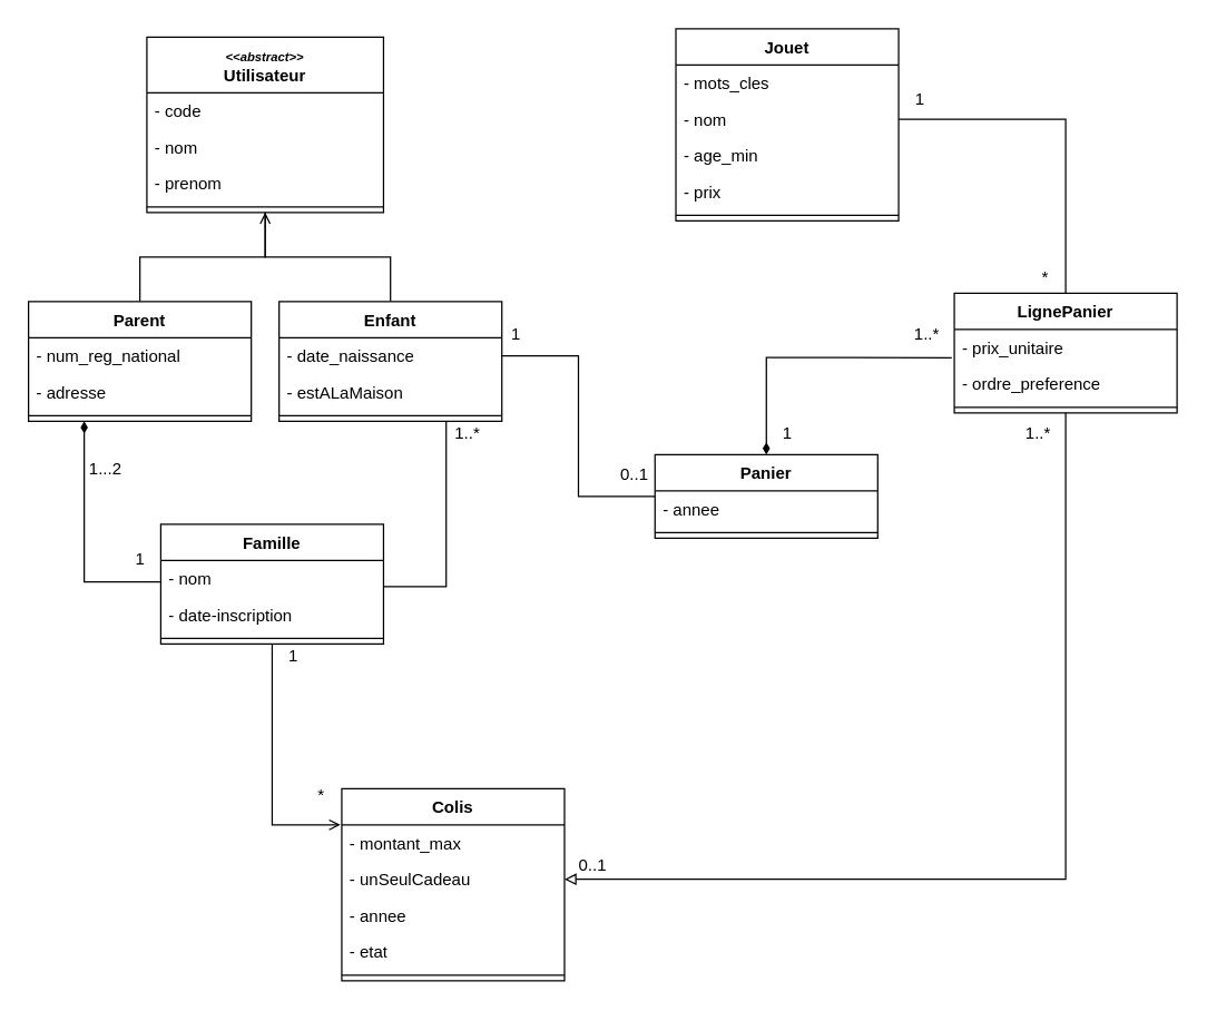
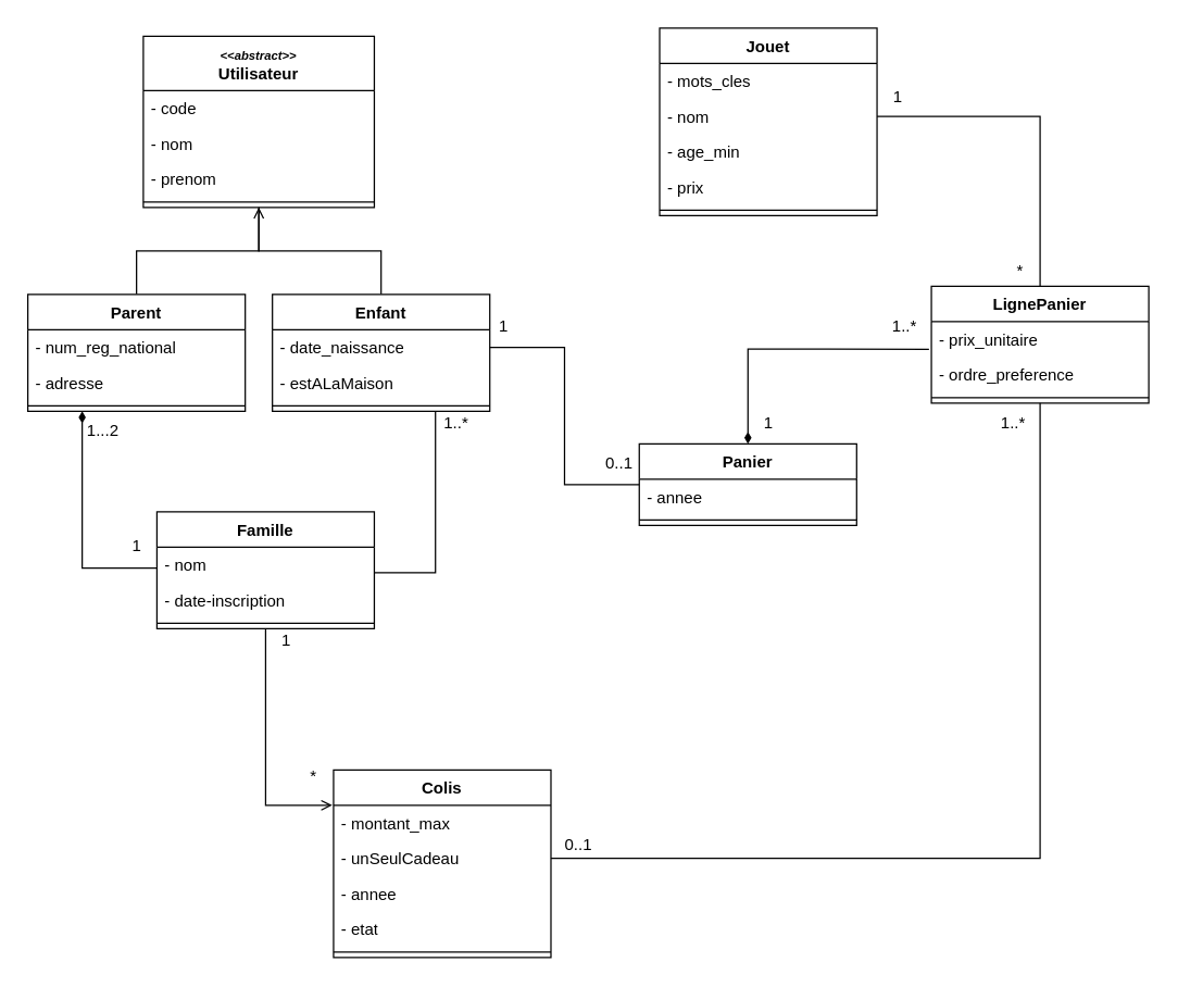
- <mxCell id="24" value="1...2" style="text;html=1;align=center;verticalAlign=middle;resizable=0;points=[];autosize=1;strokeColor=none;fillColor=none;" vertex="1" parent="1"><mxGeometry x="50" y="322" width="50" height="30" as="geometry" /></mxCell>
+ <mxCell id="24" value="1...2" style="text;html=1;align=center;verticalAlign=middle;resizable=0;points=[];autosize=1;strokeColor=none;fillColor=none;" vertex="1" parent="1"><mxGeometry x="50" y="302" width="50" height="30" as="geometry" /></mxCell>
- <mxCell id="45" style="edgeStyle=orthogonalEdgeStyle;rounded=0;orthogonalLoop=1;jettySize=auto;html=1;exitX=0.5;exitY=1;exitDx=0;exitDy=0;entryX=1;entryY=0.5;entryDx=0;entryDy=0;endArrow=block;endFill=0;" edge="1" parent="1" source="46" target="29"><mxGeometry relative="1" as="geometry" /></mxCell>
+ <mxCell id="45" style="edgeStyle=orthogonalEdgeStyle;rounded=0;orthogonalLoop=1;jettySize=auto;html=1;exitX=0.5;exitY=1;exitDx=0;exitDy=0;entryX=1;entryY=0.5;entryDx=0;entryDy=0;endArrow=none;endFill=0;" edge="1" parent="1" source="46" target="29"><mxGeometry relative="1" as="geometry" /></mxCell>
